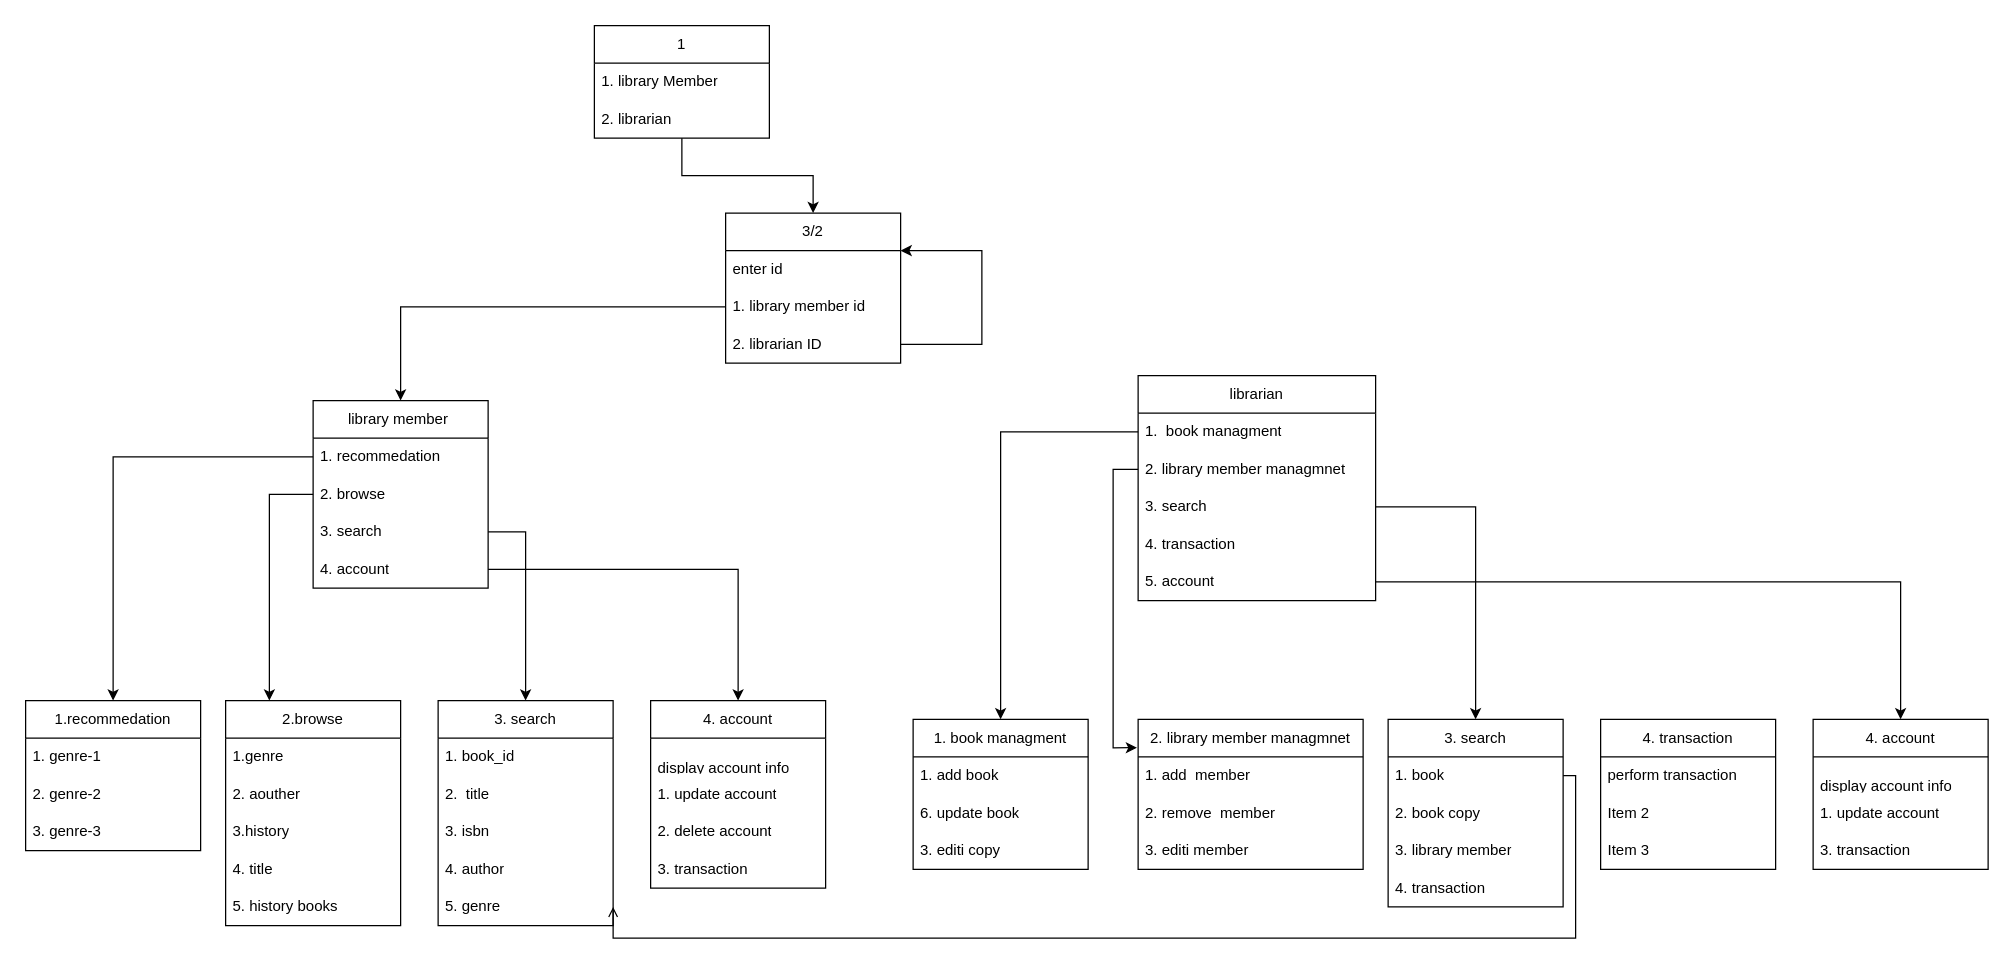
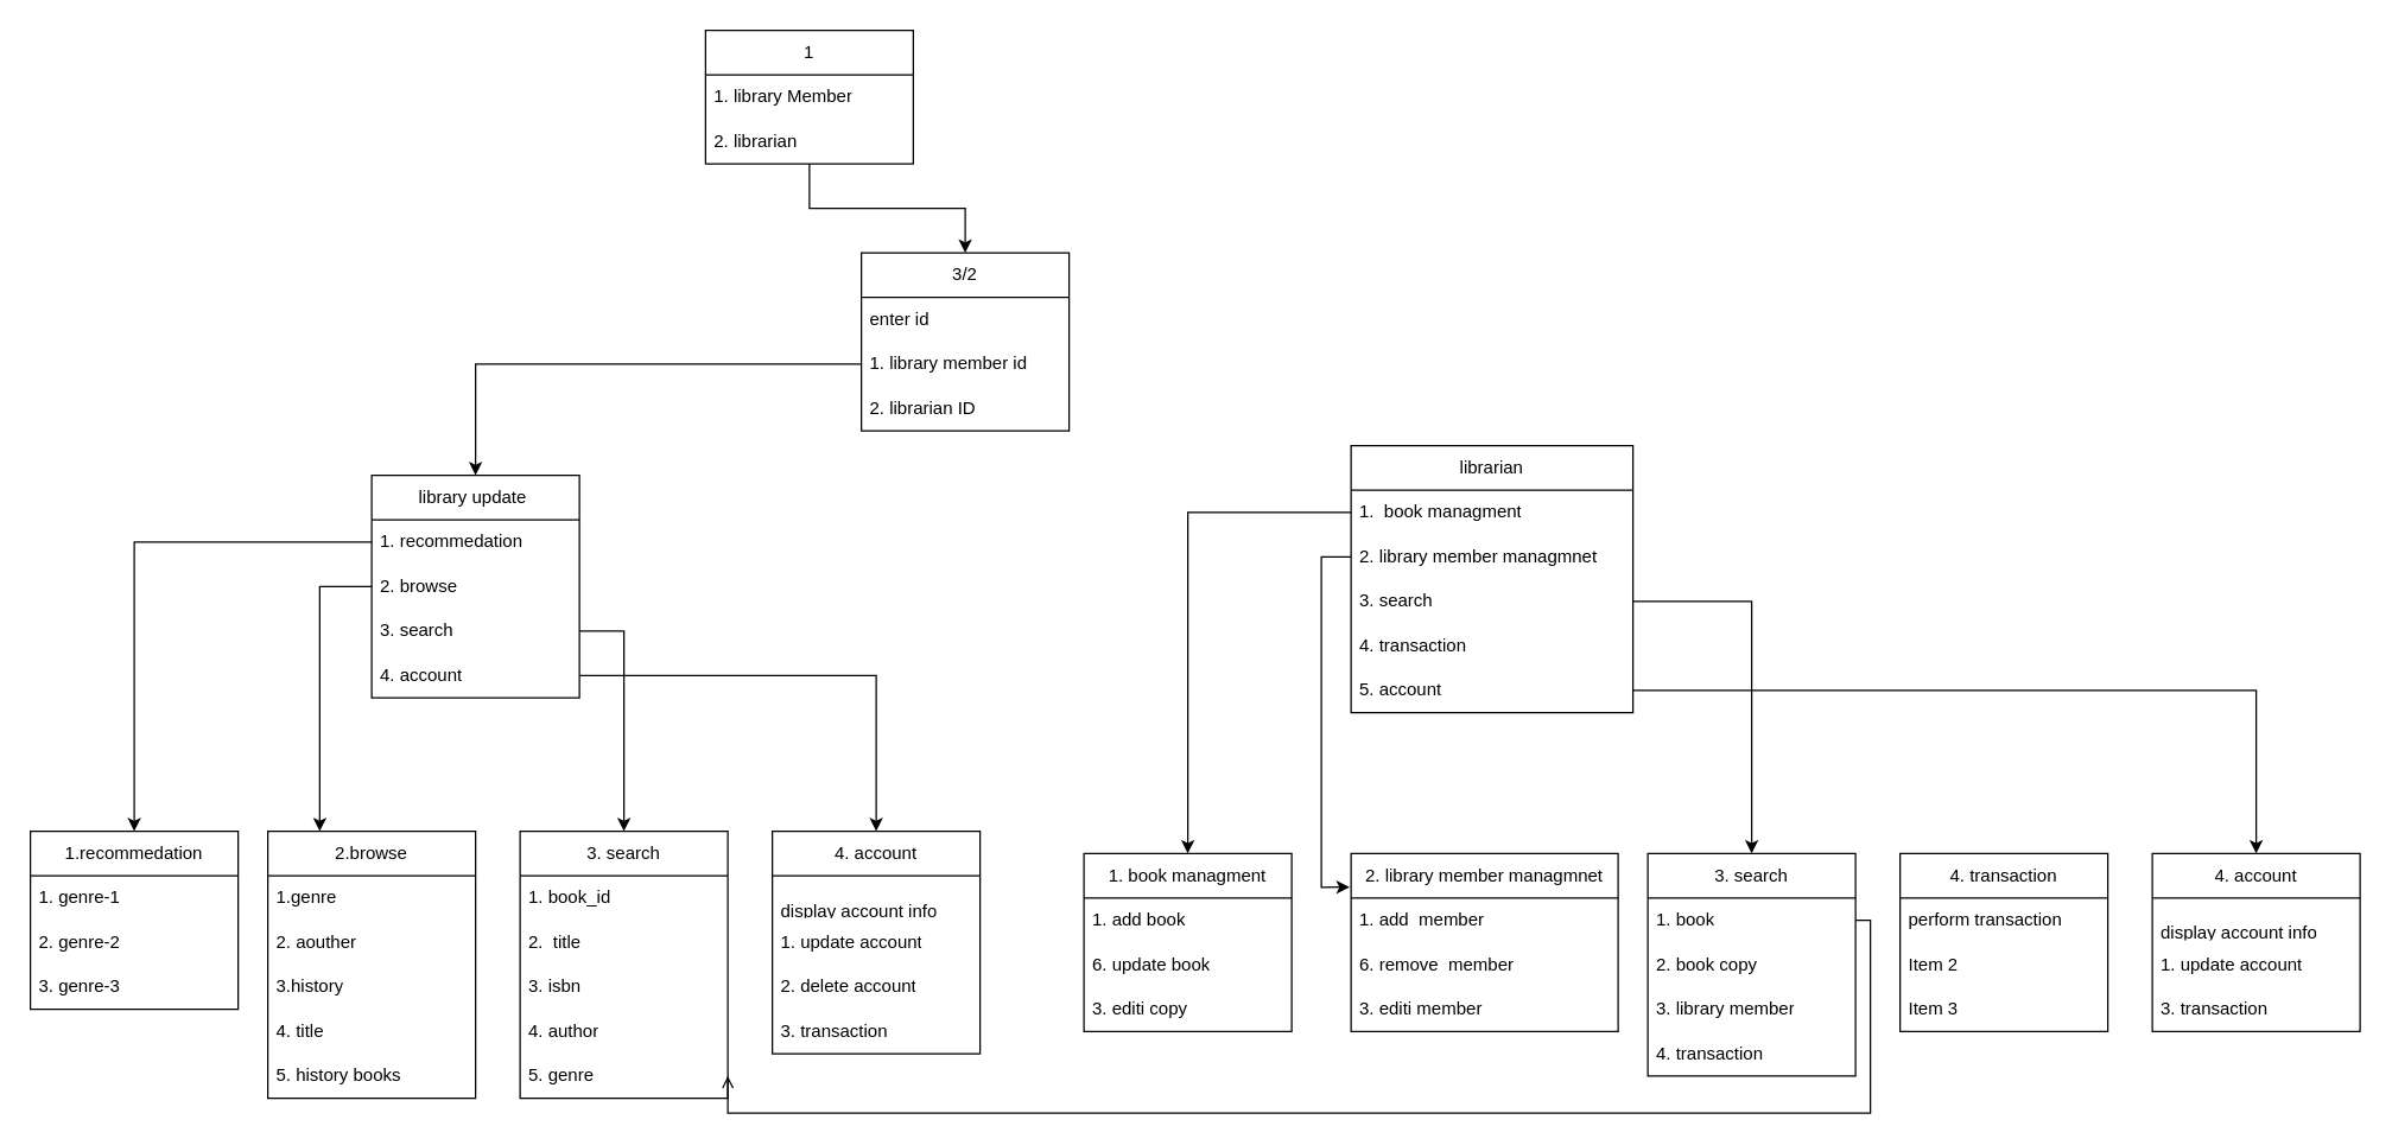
- <mxCell id="9" style="edgeStyle=orthogonalEdgeStyle;rounded=0;orthogonalLoop=1;jettySize=auto;html=1;entryX=1;entryY=0.25;entryDx=0;entryDy=0;exitX=1;exitY=0.5;exitDx=0;exitDy=0;" parent="6" source="10" target="6" edge="1"><mxGeometry relative="1" as="geometry"><Array as="points"><mxPoint x="205" y="105" /><mxPoint x="205" y="30" /></Array></mxGeometry></mxCell>
- <mxCell id="11" value="library member&amp;nbsp;" style="swimlane;fontStyle=0;childLayout=stackLayout;horizontal=1;startSize=30;horizontalStack=0;resizeParent=1;resizeParentMax=0;resizeLast=0;collapsible=1;marginBottom=0;whiteSpace=wrap;html=1;" parent="1" vertex="1"><mxGeometry x="250" y="320" width="140" height="150" as="geometry" /></mxCell>
+ <mxCell id="11" value="library update&amp;nbsp;" style="swimlane;fontStyle=0;childLayout=stackLayout;horizontal=1;startSize=30;horizontalStack=0;resizeParent=1;resizeParentMax=0;resizeLast=0;collapsible=1;marginBottom=0;whiteSpace=wrap;html=1;" parent="1" vertex="1"><mxGeometry x="250" y="320" width="140" height="150" as="geometry" /></mxCell>
- <mxCell id="55" value="2. remove&amp;nbsp; member" style="text;strokeColor=none;fillColor=none;align=left;verticalAlign=middle;spacingLeft=4;spacingRight=4;overflow=hidden;points=[[0,0.5],[1,0.5]];portConstraint=eastwest;rotatable=0;whiteSpace=wrap;html=1;" vertex="1" parent="53"><mxGeometry y="60" width="180" height="30" as="geometry" /></mxCell>
+ <mxCell id="55" value="6. remove&amp;nbsp; member" style="text;strokeColor=none;fillColor=none;align=left;verticalAlign=middle;spacingLeft=4;spacingRight=4;overflow=hidden;points=[[0,0.5],[1,0.5]];portConstraint=eastwest;rotatable=0;whiteSpace=wrap;html=1;" vertex="1" parent="53"><mxGeometry y="60" width="180" height="30" as="geometry" /></mxCell>
